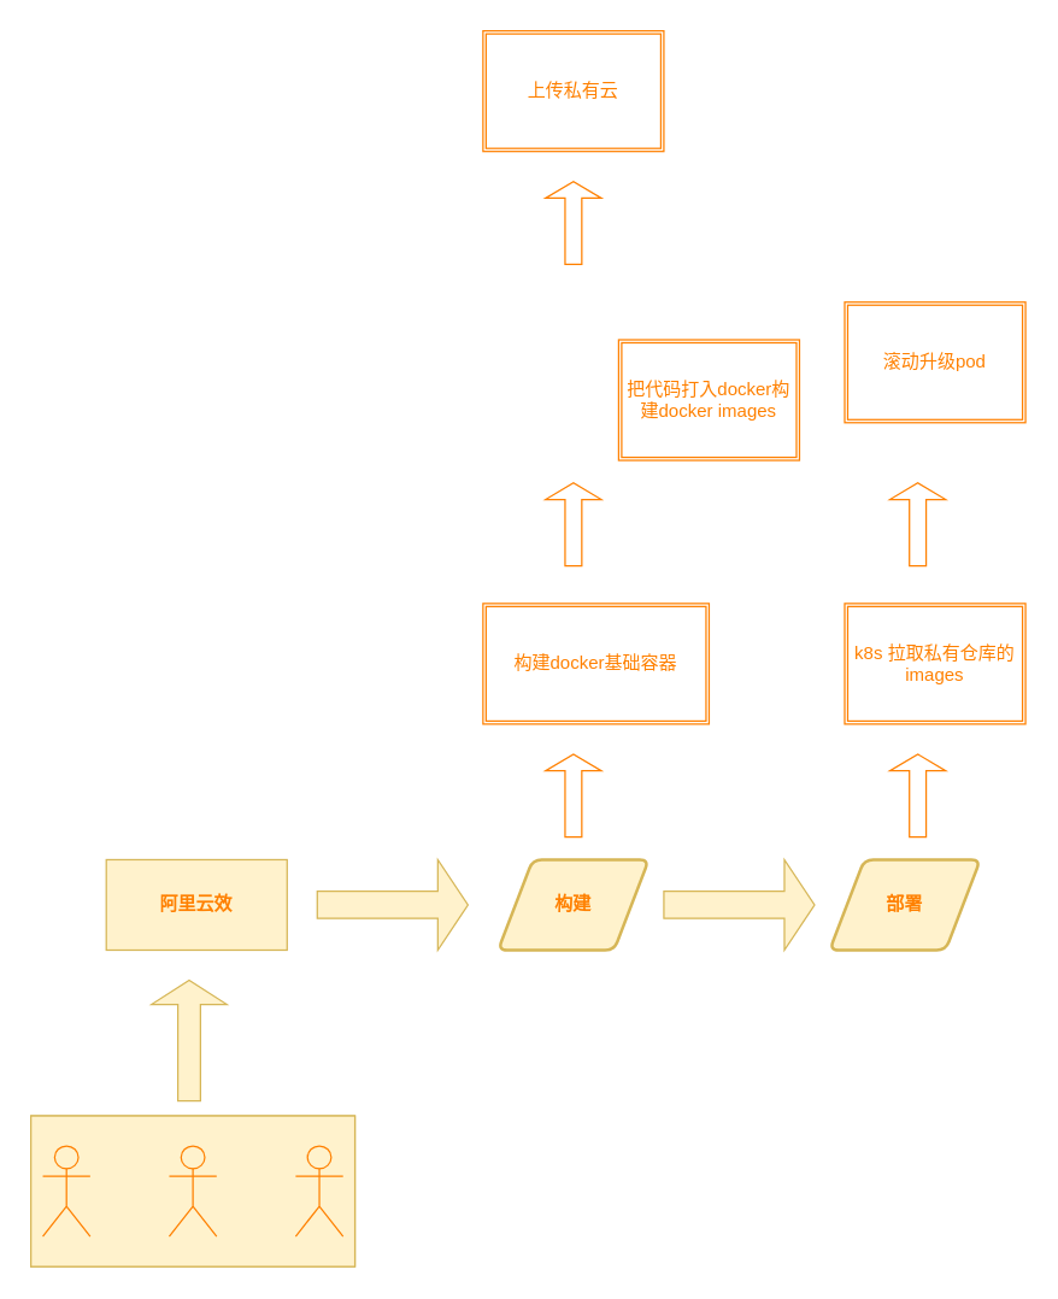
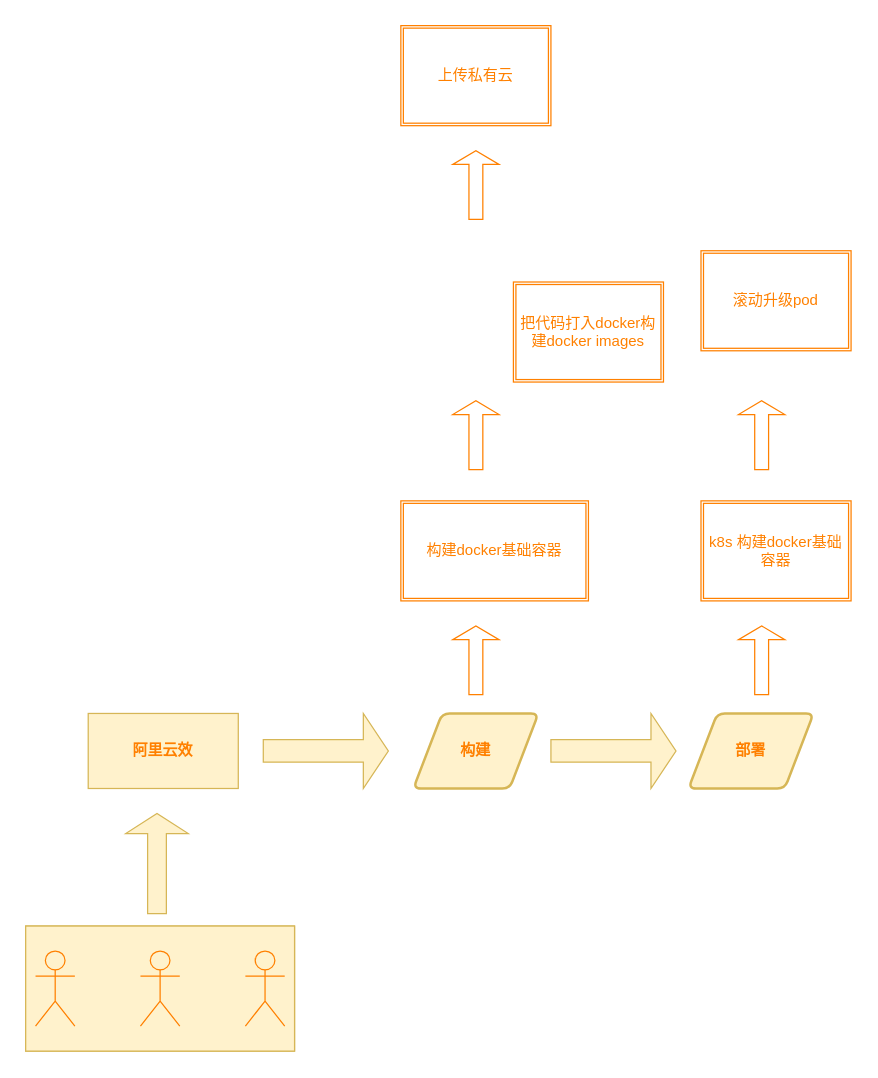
- <mxCell id="19" value="&lt;span&gt;k8s 拉取私有仓库的images&lt;/span&gt;" style="shape=ext;double=1;rounded=0;whiteSpace=wrap;html=1;strokeColor=#FF8000;fontColor=#FF8000;" vertex="1" parent="1"><mxGeometry x="560" y="400" width="120" height="80" as="geometry" /></mxCell>
+ <mxCell id="19" value="&lt;span&gt;k8s 构建docker基础容器&lt;/span&gt;" style="shape=ext;double=1;rounded=0;whiteSpace=wrap;html=1;strokeColor=#FF8000;fontColor=#FF8000;" vertex="1" parent="1"><mxGeometry x="560" y="400" width="120" height="80" as="geometry" /></mxCell>
